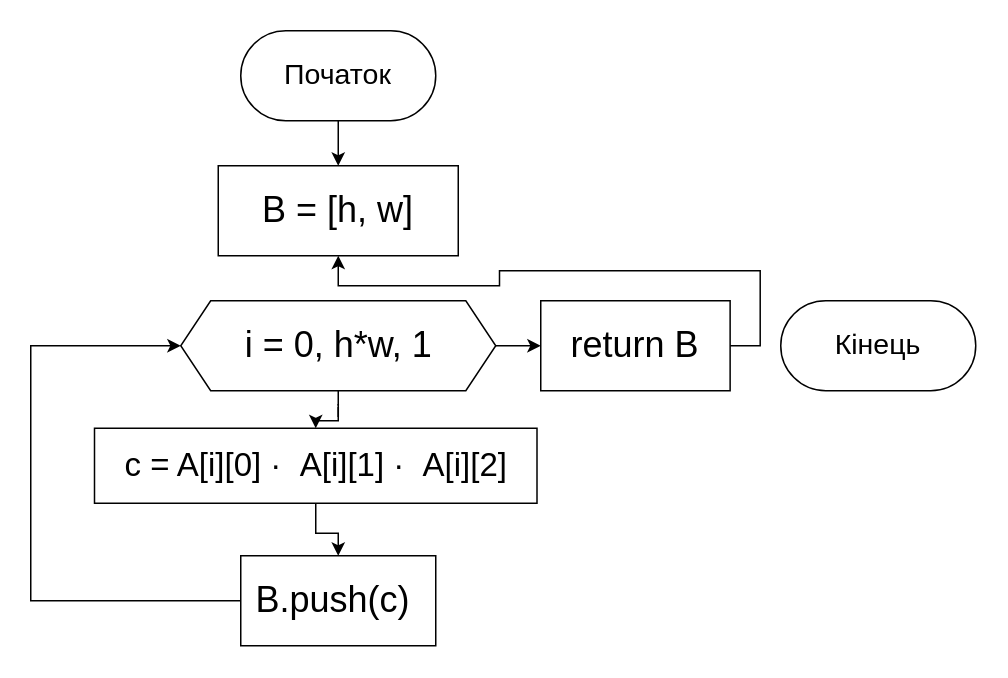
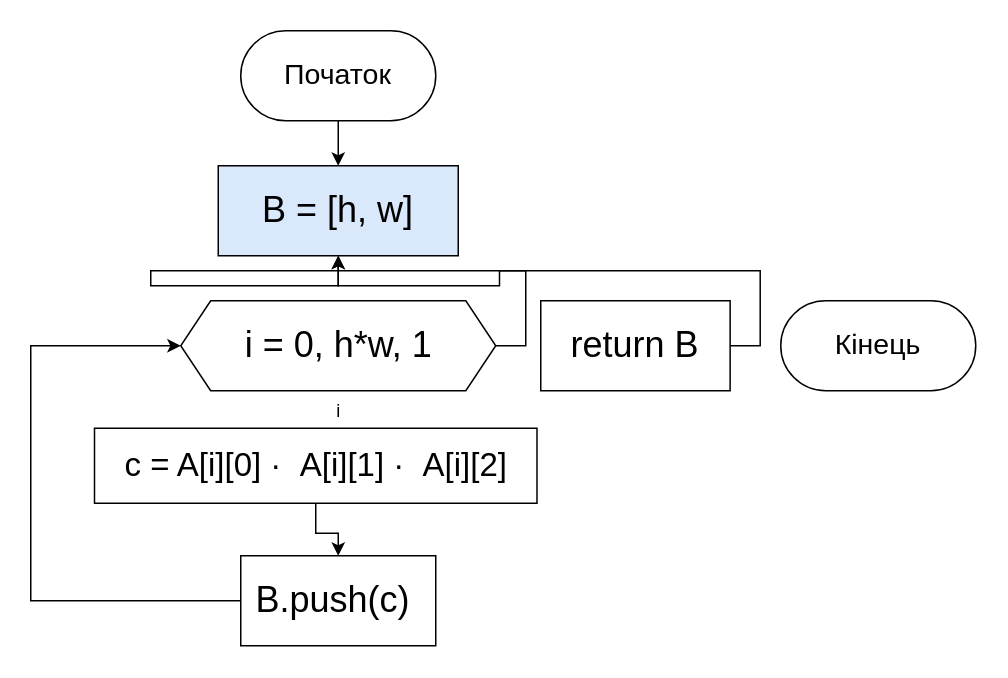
- <mxCell id="10" value="&lt;font style=&quot;font-size: 24px;&quot;&gt;B = [h, w]&lt;/font&gt;" style="rounded=0;whiteSpace=wrap;html=1;" vertex="1" parent="1"><mxGeometry x="145" y="110" width="160" height="60" as="geometry" /></mxCell>
+ <mxCell id="10" value="&lt;font style=&quot;font-size: 24px;&quot;&gt;B = [h, w]&lt;/font&gt;" style="rounded=0;whiteSpace=wrap;html=1;fillColor=#dae8fc;" vertex="1" parent="1"><mxGeometry x="145" y="110" width="160" height="60" as="geometry" /></mxCell>
- <mxCell id="5" style="edgeStyle=orthogonalEdgeStyle;rounded=0;orthogonalLoop=1;jettySize=auto;html=1;exitX=1;exitY=0.5;exitDx=0;exitDy=0;entryX=0;entryY=0.5;entryDx=0;entryDy=0;" edge="1" parent="1" source="6" target="13"><mxGeometry relative="1" as="geometry" /></mxCell>
+ <mxCell id="5" style="edgeStyle=orthogonalEdgeStyle;rounded=0;orthogonalLoop=1;jettySize=auto;html=1;exitX=1;exitY=0.5;exitDx=0;exitDy=0;" edge="1" parent="1" source="6" target="10"><mxGeometry relative="1" as="geometry" /></mxCell>
- <mxCell id="4" style="edgeStyle=orthogonalEdgeStyle;rounded=0;orthogonalLoop=1;jettySize=auto;html=1;entryX=0.5;entryY=0;entryDx=0;entryDy=0;" edge="1" parent="1" source="6" target="15"><mxGeometry relative="1" as="geometry" /></mxCell>
